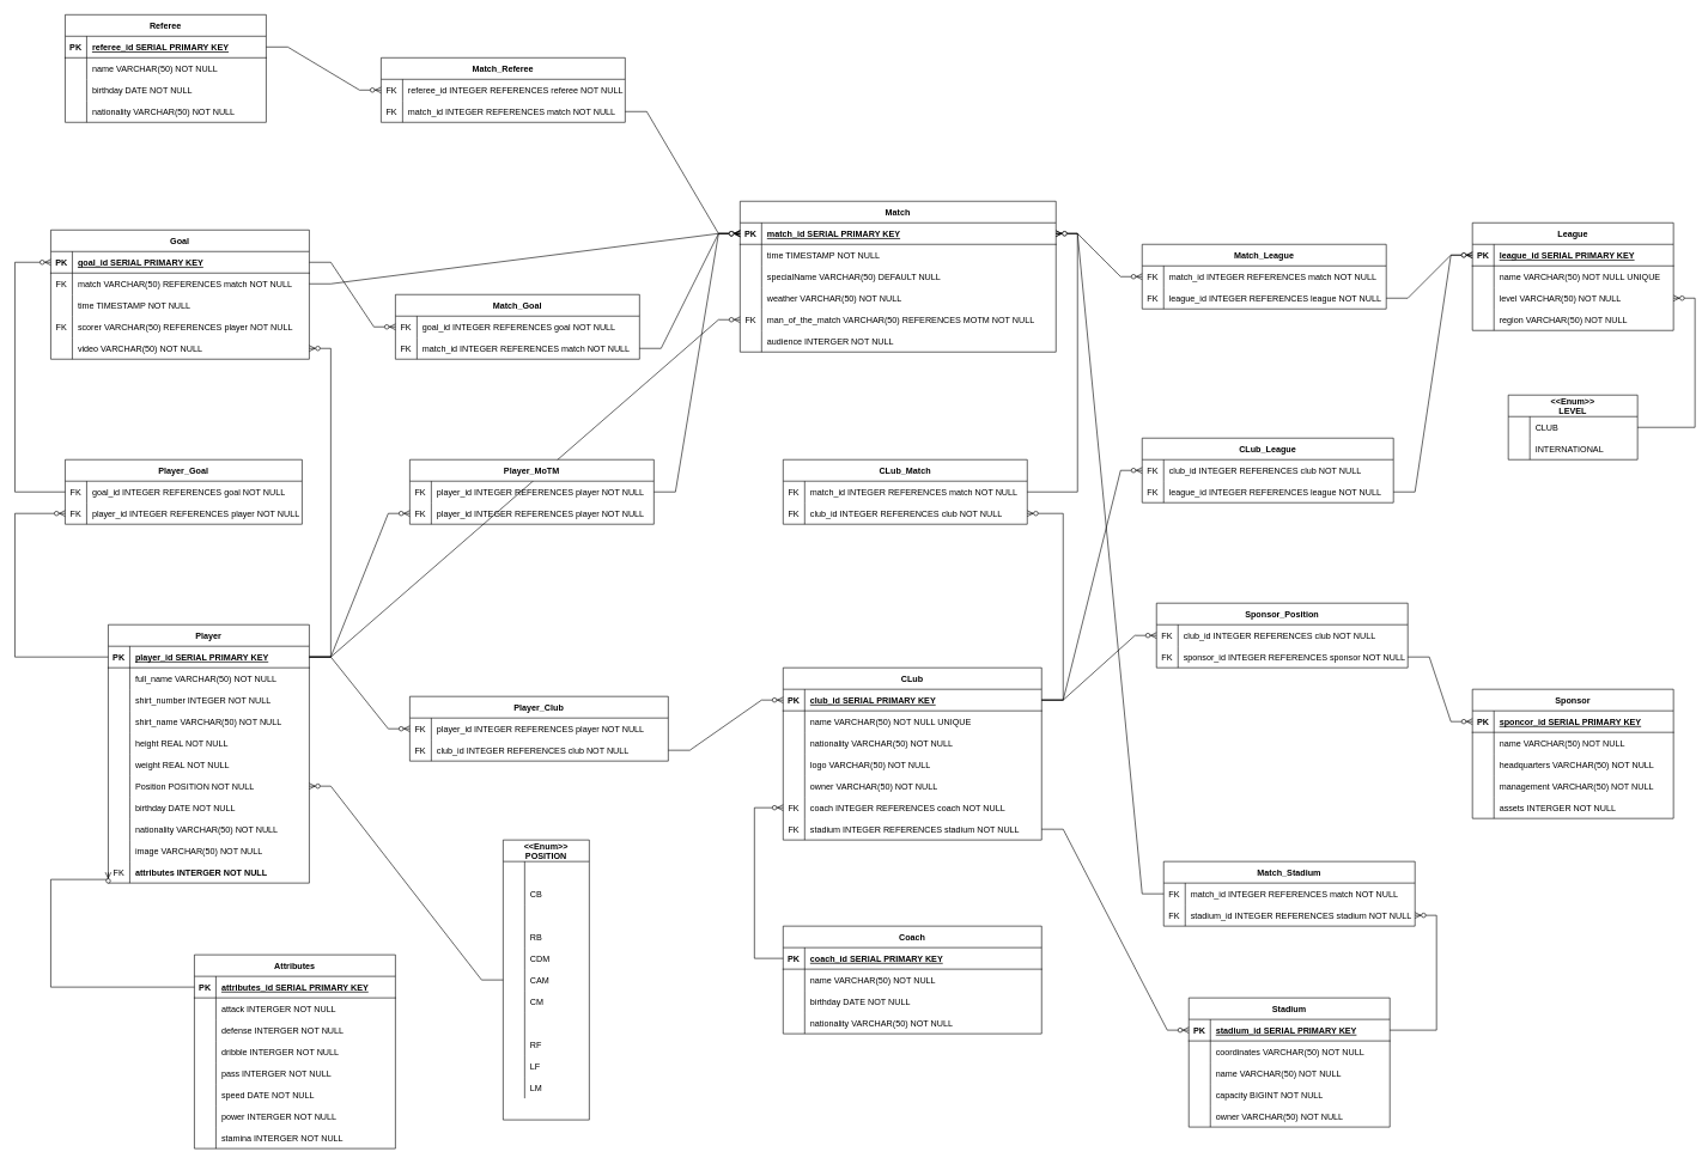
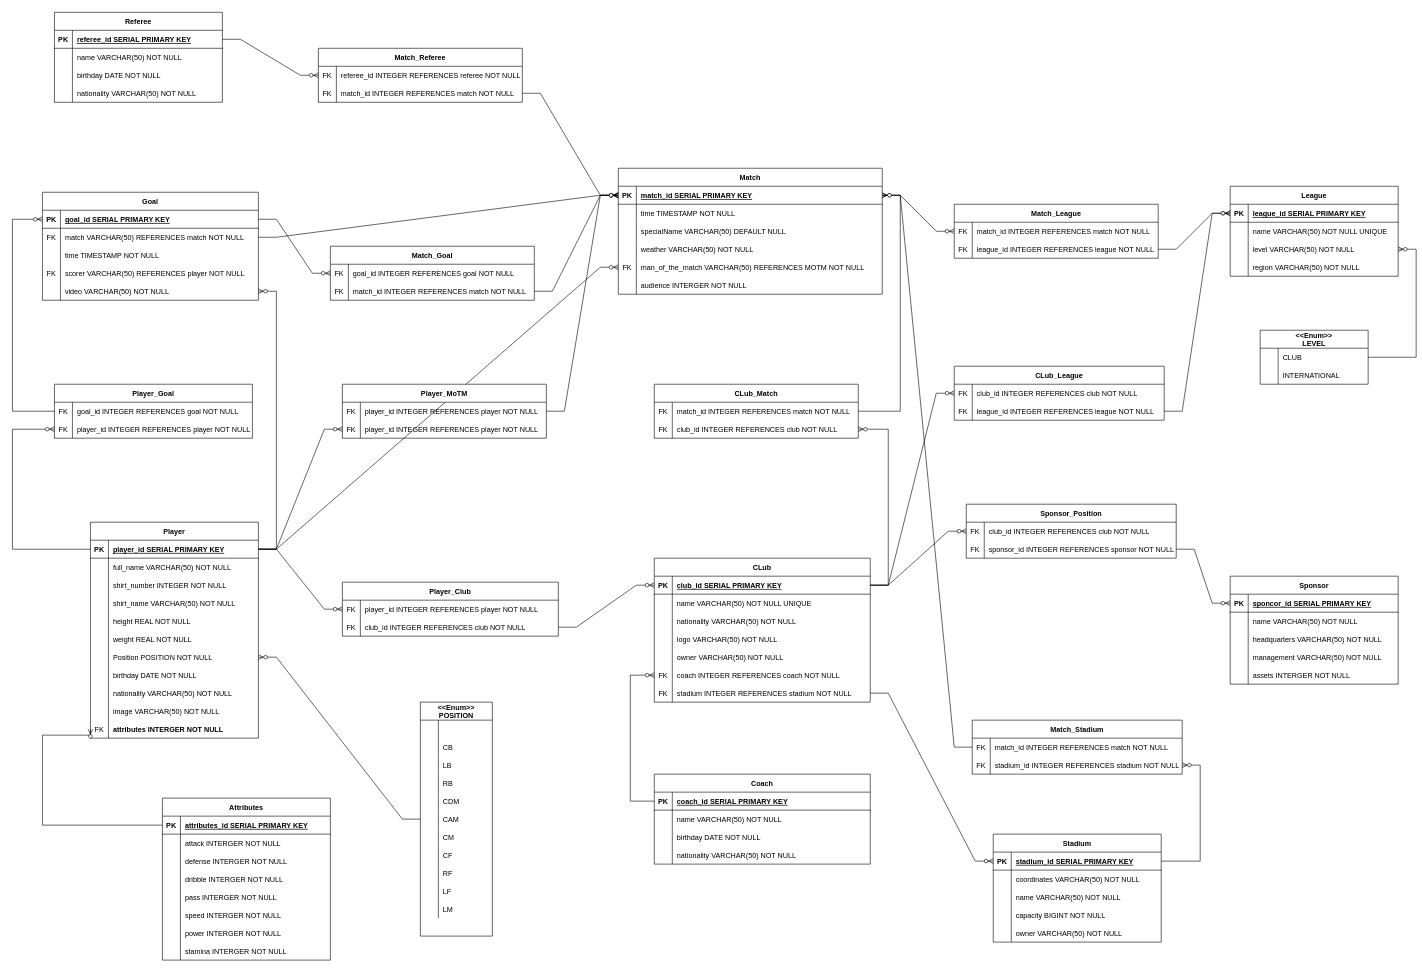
+ <mxCell id="32" value="LB " style="shape=partialRectangle;overflow=hidden;connectable=0;fillColor=none;top=0;left=0;bottom=0;right=0;align=left;spacingLeft=6;" vertex="1" parent="30"><mxGeometry x="30" width="90" height="30" as="geometry"><mxRectangle width="90" height="30" as="alternateBounds" /></mxGeometry></mxCell>
+ <mxCell id="47" value="CF" style="shape=partialRectangle;overflow=hidden;connectable=0;fillColor=none;top=0;left=0;bottom=0;right=0;align=left;spacingLeft=6;" vertex="1" parent="45"><mxGeometry x="30" width="90" height="30" as="geometry"><mxRectangle width="90" height="30" as="alternateBounds" /></mxGeometry></mxCell>
- <mxCell id="218" value="speed DATE NOT NULL" style="shape=partialRectangle;connectable=0;fillColor=none;top=0;left=0;bottom=0;right=0;align=left;spacingLeft=6;overflow=hidden;" vertex="1" parent="216"><mxGeometry x="30" width="250" height="30" as="geometry"><mxRectangle width="250" height="30" as="alternateBounds" /></mxGeometry></mxCell>
+ <mxCell id="218" value="speed INTERGER NOT NULL" style="shape=partialRectangle;connectable=0;fillColor=none;top=0;left=0;bottom=0;right=0;align=left;spacingLeft=6;overflow=hidden;" vertex="1" parent="216"><mxGeometry x="30" width="250" height="30" as="geometry"><mxRectangle width="250" height="30" as="alternateBounds" /></mxGeometry></mxCell>
